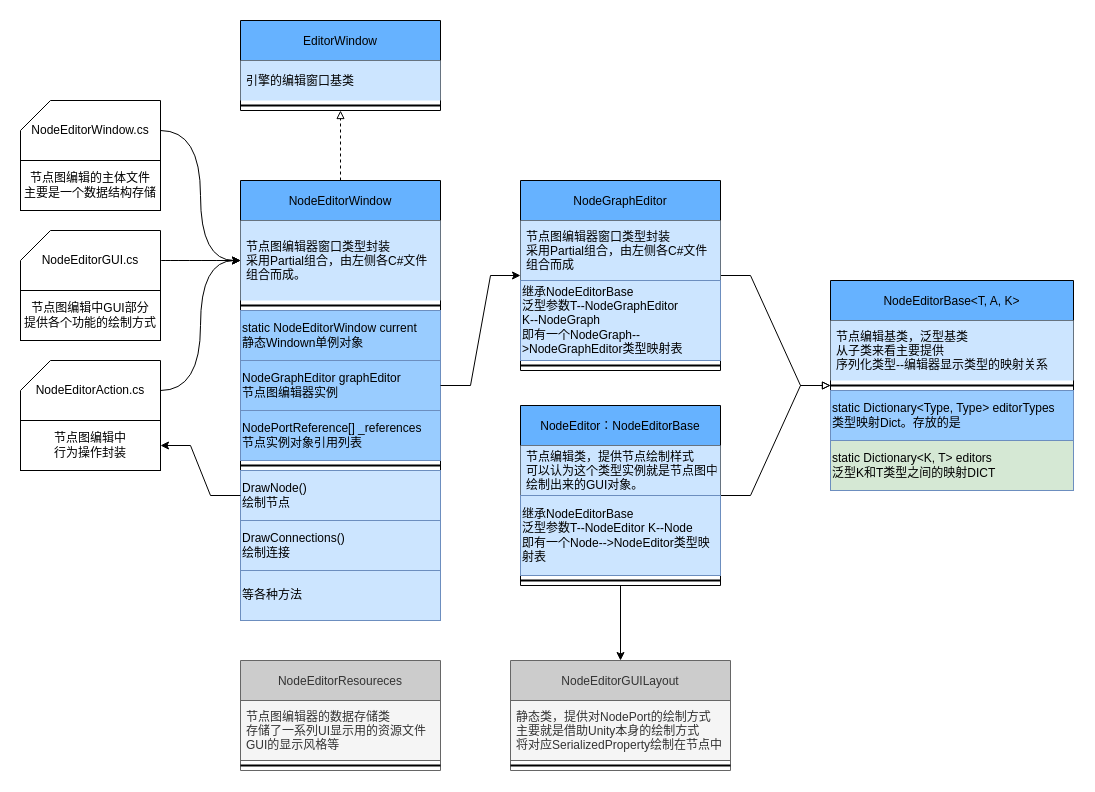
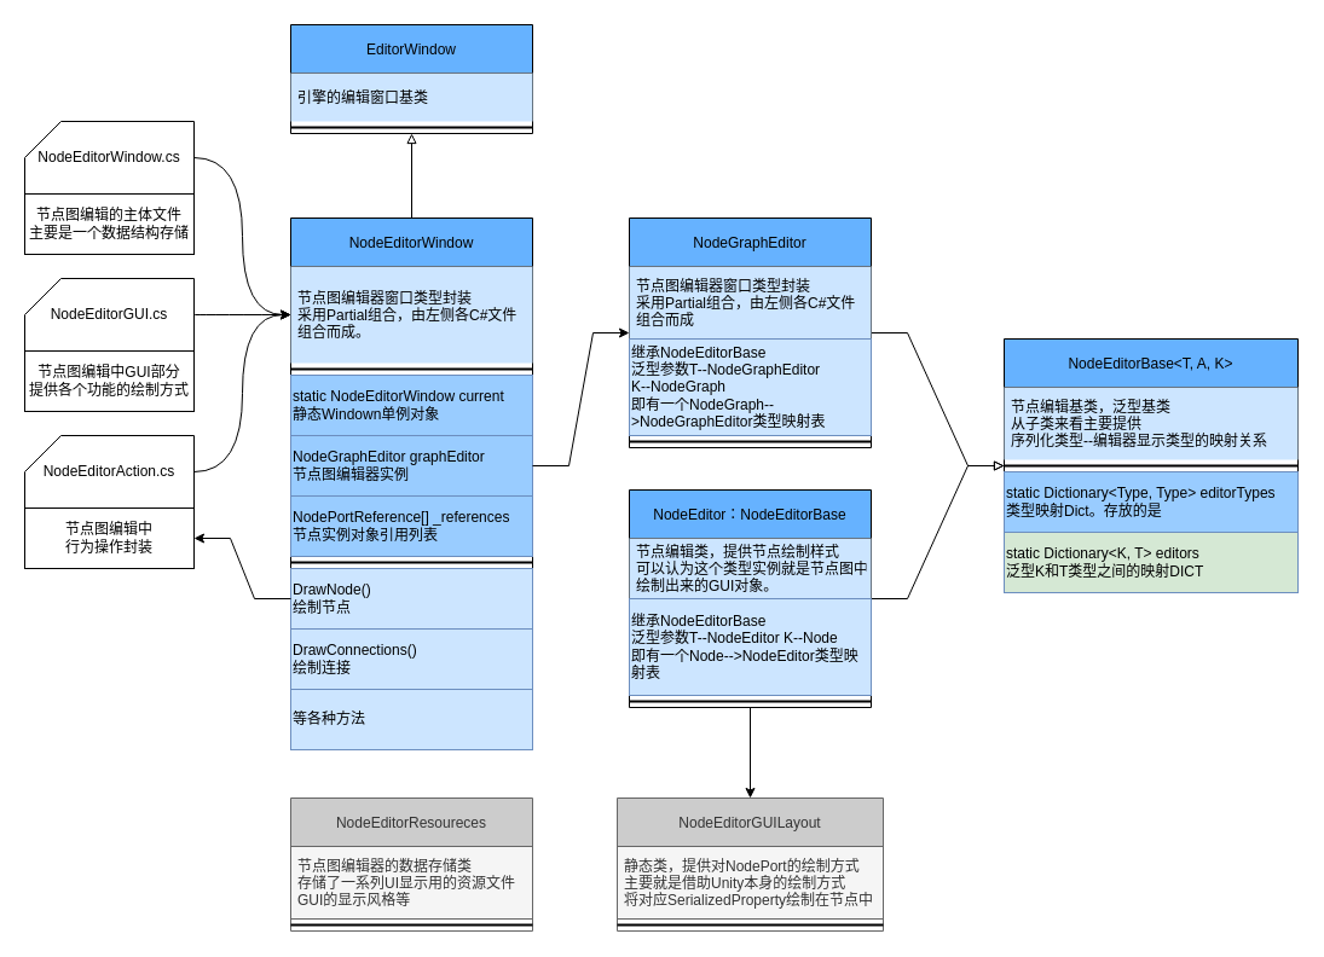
- <mxCell id="2" style="edgeStyle=orthogonalEdgeStyle;rounded=0;orthogonalLoop=1;jettySize=auto;html=1;endArrow=block;endFill=0;dashed=1;" edge="1" parent="1" source="3" target="16"><mxGeometry relative="1" as="geometry" /></mxCell>
+ <mxCell id="2" style="edgeStyle=orthogonalEdgeStyle;rounded=0;orthogonalLoop=1;jettySize=auto;html=1;endArrow=block;endFill=0;" edge="1" parent="1" source="3" target="16"><mxGeometry relative="1" as="geometry" /></mxCell>
